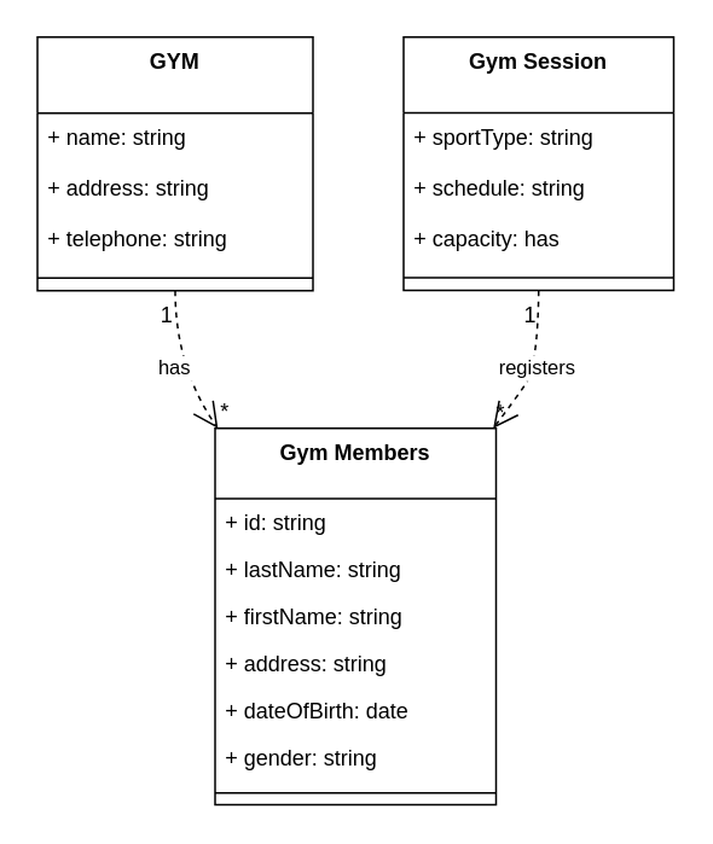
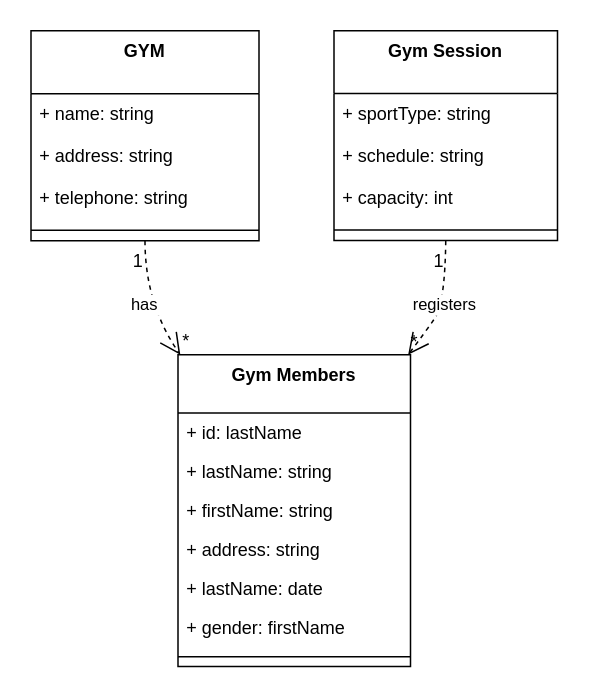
- <mxCell id="18" value="+ capacity: has" style="text;strokeColor=none;fillColor=none;align=left;verticalAlign=top;spacingLeft=4;spacingRight=4;overflow=hidden;rotatable=0;points=[[0,0.5],[1,0.5]];portConstraint=eastwest;" parent="15" vertex="1"><mxGeometry y="97.9" width="149" height="28" as="geometry" /></mxCell>
+ <mxCell id="18" value="+ capacity: int" style="text;strokeColor=none;fillColor=none;align=left;verticalAlign=top;spacingLeft=4;spacingRight=4;overflow=hidden;rotatable=0;points=[[0,0.5],[1,0.5]];portConstraint=eastwest;" parent="15" vertex="1"><mxGeometry y="97.9" width="149" height="28" as="geometry" /></mxCell>
- <mxCell id="8" value="+ id: string" style="text;strokeColor=none;fillColor=none;align=left;verticalAlign=top;spacingLeft=4;spacingRight=4;overflow=hidden;rotatable=0;points=[[0,0.5],[1,0.5]];portConstraint=eastwest;" parent="7" vertex="1"><mxGeometry y="38.85" width="155" height="26" as="geometry" /></mxCell>
+ <mxCell id="8" value="+ id: lastName" style="text;strokeColor=none;fillColor=none;align=left;verticalAlign=top;spacingLeft=4;spacingRight=4;overflow=hidden;rotatable=0;points=[[0,0.5],[1,0.5]];portConstraint=eastwest;" parent="7" vertex="1"><mxGeometry y="38.85" width="155" height="26" as="geometry" /></mxCell>
- <mxCell id="12" value="+ dateOfBirth: date" style="text;strokeColor=none;fillColor=none;align=left;verticalAlign=top;spacingLeft=4;spacingRight=4;overflow=hidden;rotatable=0;points=[[0,0.5],[1,0.5]];portConstraint=eastwest;" parent="7" vertex="1"><mxGeometry y="142.85" width="155" height="26" as="geometry" /></mxCell>
+ <mxCell id="12" value="+ lastName: date" style="text;strokeColor=none;fillColor=none;align=left;verticalAlign=top;spacingLeft=4;spacingRight=4;overflow=hidden;rotatable=0;points=[[0,0.5],[1,0.5]];portConstraint=eastwest;" parent="7" vertex="1"><mxGeometry y="142.85" width="155" height="26" as="geometry" /></mxCell>
- <mxCell id="13" value="+ gender: string" style="text;strokeColor=none;fillColor=none;align=left;verticalAlign=top;spacingLeft=4;spacingRight=4;overflow=hidden;rotatable=0;points=[[0,0.5],[1,0.5]];portConstraint=eastwest;" parent="7" vertex="1"><mxGeometry y="168.85" width="155" height="26" as="geometry" /></mxCell>
+ <mxCell id="13" value="+ gender: firstName" style="text;strokeColor=none;fillColor=none;align=left;verticalAlign=top;spacingLeft=4;spacingRight=4;overflow=hidden;rotatable=0;points=[[0,0.5],[1,0.5]];portConstraint=eastwest;" parent="7" vertex="1"><mxGeometry y="168.85" width="155" height="26" as="geometry" /></mxCell>
